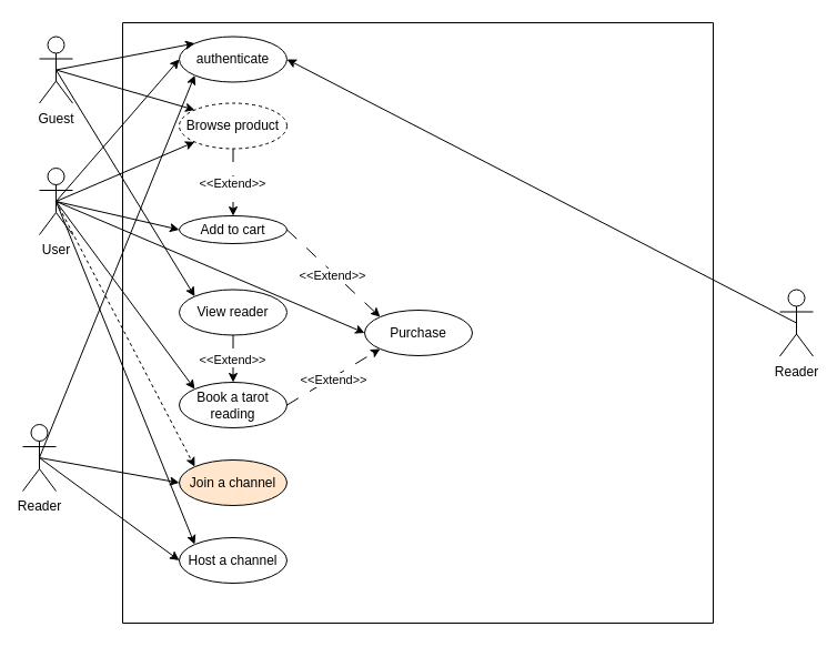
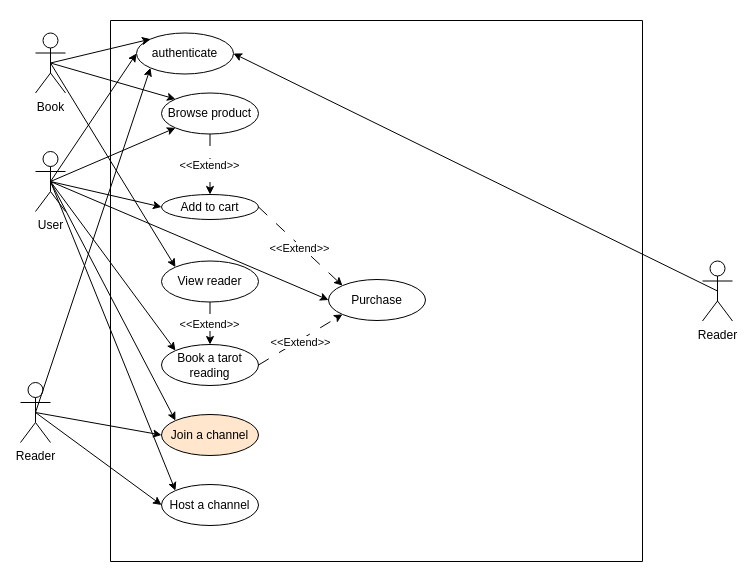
- <mxCell id="3" value="authenticate" style="ellipse;whiteSpace=wrap;html=1;" vertex="1" parent="2"><mxGeometry x="51" y="12.5" width="97" height="41" as="geometry" /></mxCell>
+ <mxCell id="3" value="authenticate" style="ellipse;whiteSpace=wrap;html=1;" vertex="1" parent="2"><mxGeometry x="26" y="12.5" width="97" height="41" as="geometry" /></mxCell>
- <mxCell id="19" value="Guest" style="shape=umlActor;html=1;verticalLabelPosition=bottom;verticalAlign=top;align=center;" vertex="1" parent="1"><mxGeometry x="35" y="32.5" width="30" height="60" as="geometry" /></mxCell>
+ <mxCell id="19" value="Book" style="shape=umlActor;html=1;verticalLabelPosition=bottom;verticalAlign=top;align=center;" vertex="1" parent="1"><mxGeometry x="35" y="32.5" width="30" height="60" as="geometry" /></mxCell>
- <mxCell id="4" value="Browse product" style="ellipse;whiteSpace=wrap;html=1;dashed=1;" vertex="1" parent="2"><mxGeometry x="51" y="72.5" width="97" height="41" as="geometry" /></mxCell>
+ <mxCell id="4" value="Browse product" style="ellipse;whiteSpace=wrap;html=1;" vertex="1" parent="2"><mxGeometry x="51" y="72.5" width="97" height="41" as="geometry" /></mxCell>
- <mxCell id="34" value="" style="endArrow=classic;html=1;rounded=0;exitX=0.5;exitY=0.5;exitDx=0;exitDy=0;exitPerimeter=0;entryX=0;entryY=0;entryDx=0;entryDy=0;dashed=1;" edge="1" parent="1" source="20" target="18"><mxGeometry width="50" height="50" relative="1" as="geometry"><mxPoint x="60" y="191" as="sourcePoint" /><mxPoint x="171" y="375" as="targetPoint" /></mxGeometry></mxCell>
+ <mxCell id="34" value="" style="endArrow=classic;html=1;rounded=0;exitX=0.5;exitY=0.5;exitDx=0;exitDy=0;exitPerimeter=0;entryX=0;entryY=0;entryDx=0;entryDy=0;" edge="1" parent="1" source="20" target="18"><mxGeometry width="50" height="50" relative="1" as="geometry"><mxPoint x="60" y="191" as="sourcePoint" /><mxPoint x="171" y="375" as="targetPoint" /></mxGeometry></mxCell>
